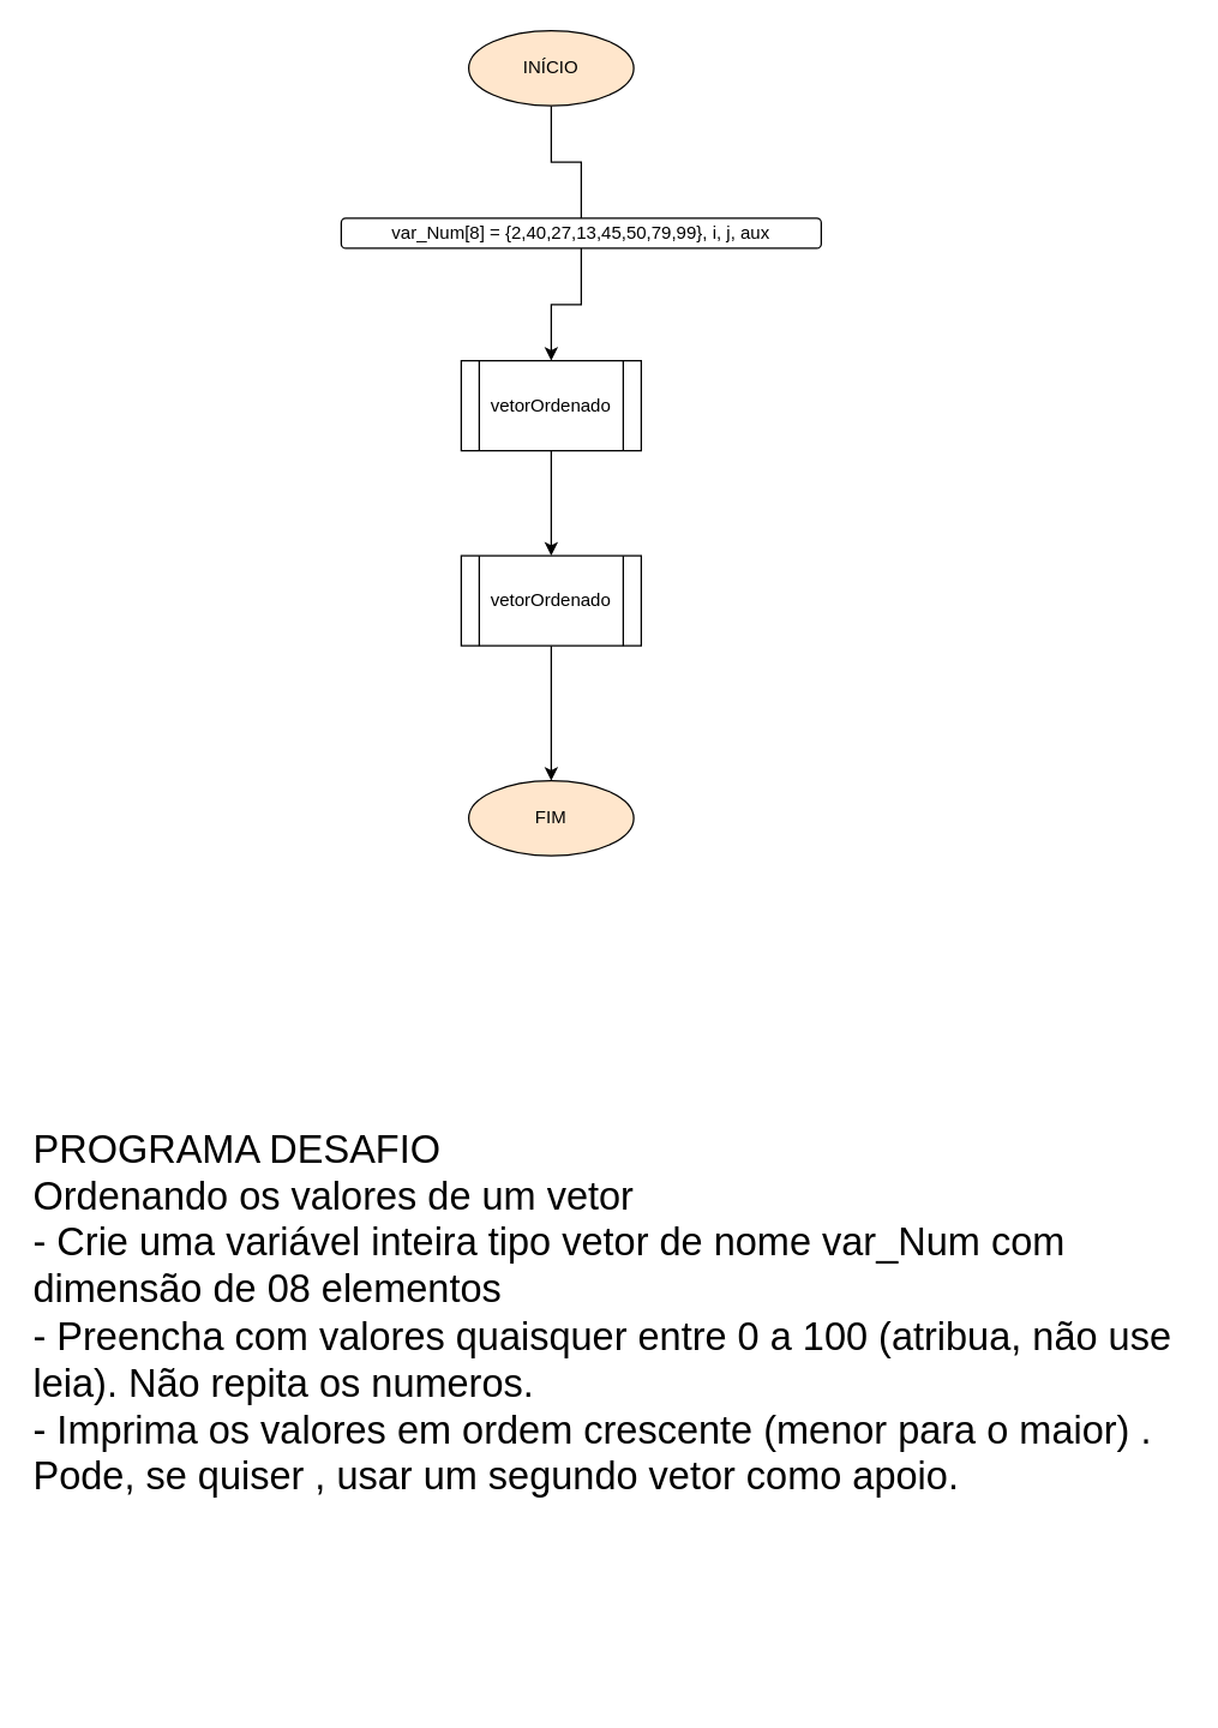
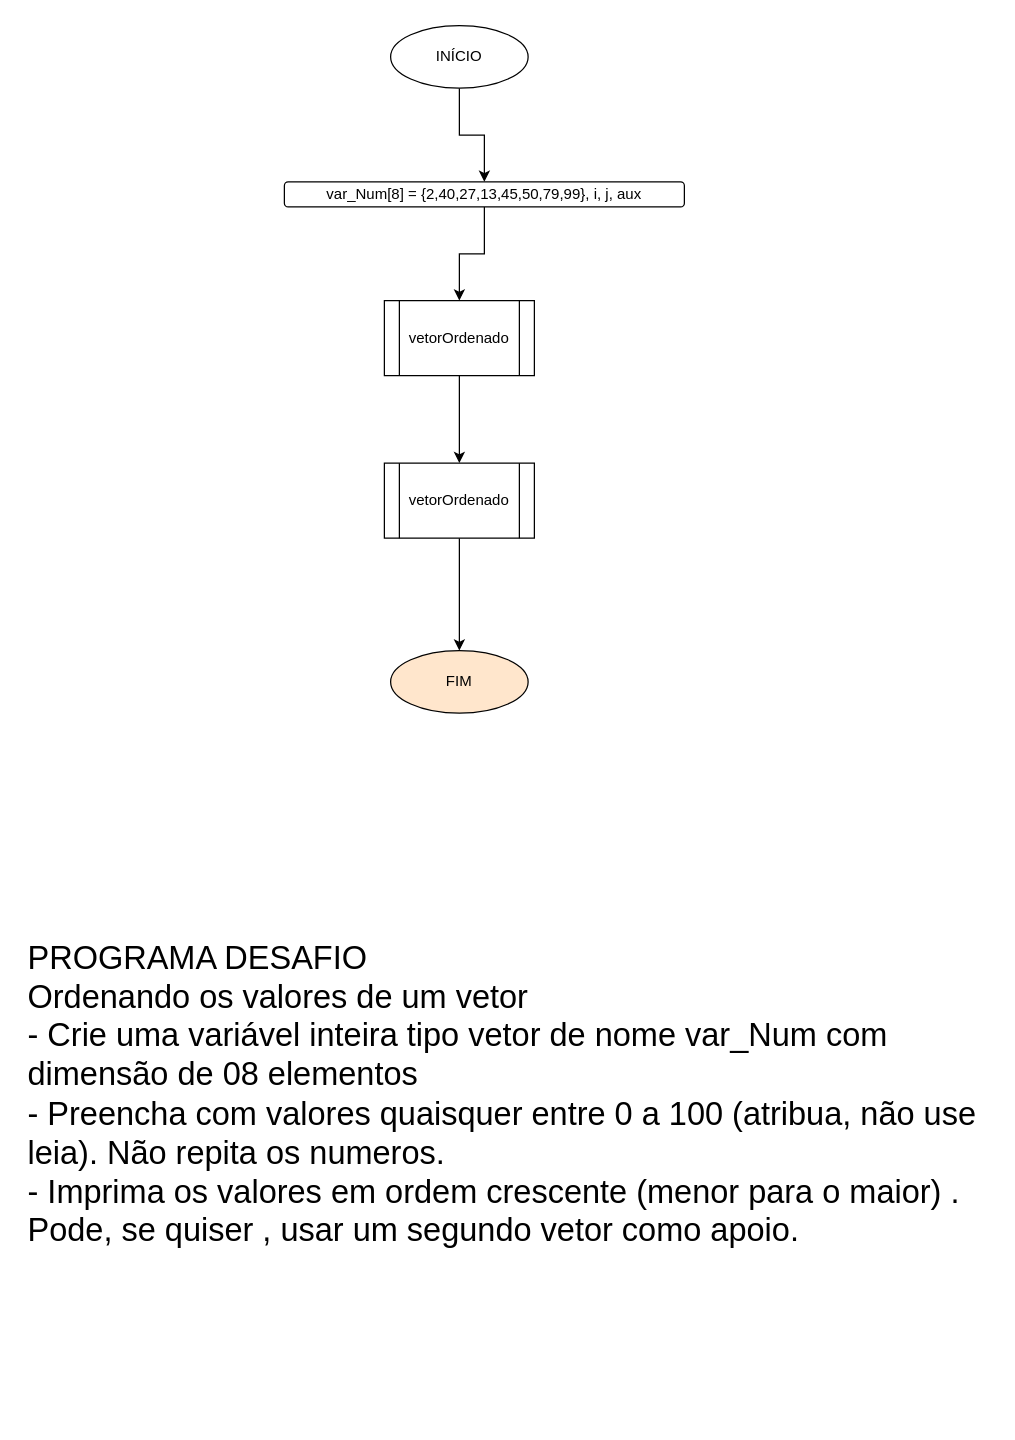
- <mxCell id="3" value="INÍCIO" style="ellipse;whiteSpace=wrap;html=1;fillColor=#ffe6cc;" vertex="1" parent="1"><mxGeometry x="312" y="20" width="110" height="50" as="geometry" /></mxCell>
+ <mxCell id="3" value="INÍCIO" style="ellipse;whiteSpace=wrap;html=1;" vertex="1" parent="1"><mxGeometry x="312" y="20" width="110" height="50" as="geometry" /></mxCell>
- <mxCell id="2" value="" style="edgeStyle=orthogonalEdgeStyle;rounded=0;orthogonalLoop=1;jettySize=auto;html=1;endArrow=none;" edge="1" parent="1" source="3" target="6"><mxGeometry relative="1" as="geometry" /></mxCell>
+ <mxCell id="2" value="" style="edgeStyle=orthogonalEdgeStyle;rounded=0;orthogonalLoop=1;jettySize=auto;html=1;" edge="1" parent="1" source="3" target="6"><mxGeometry relative="1" as="geometry" /></mxCell>
